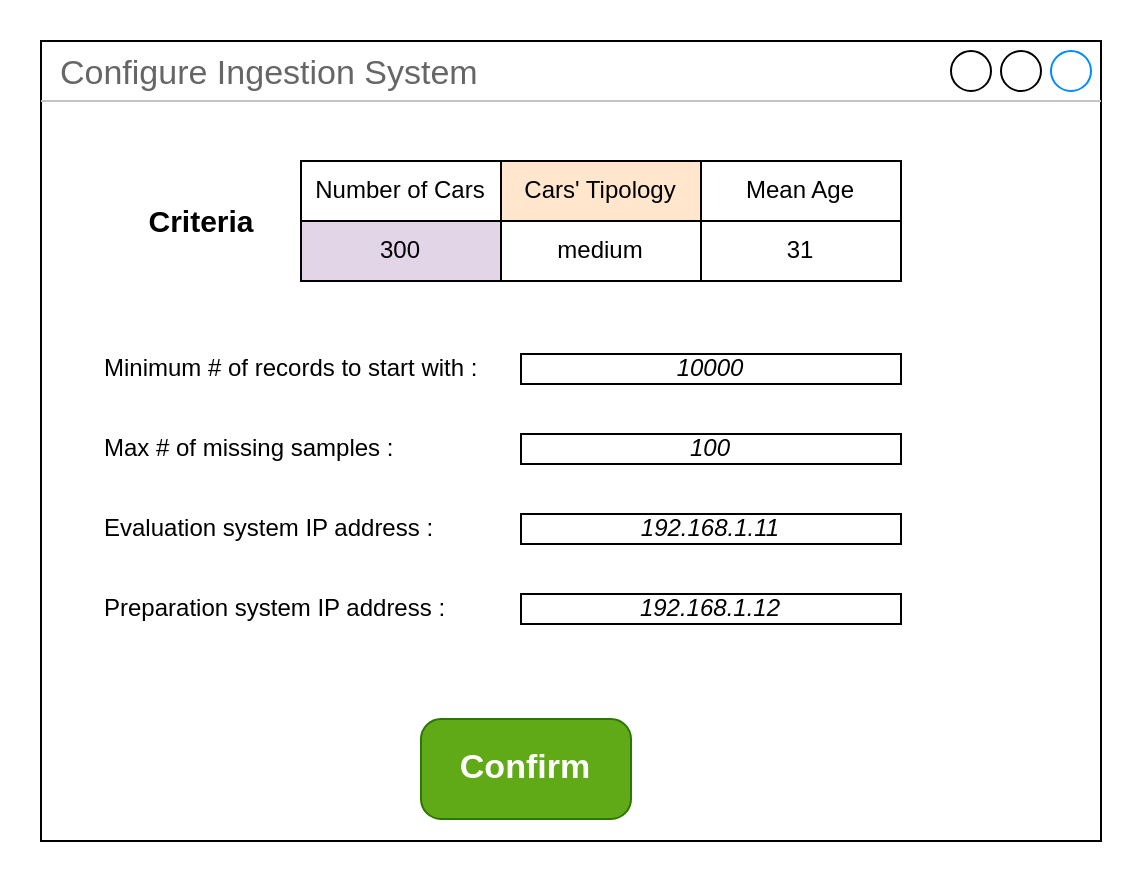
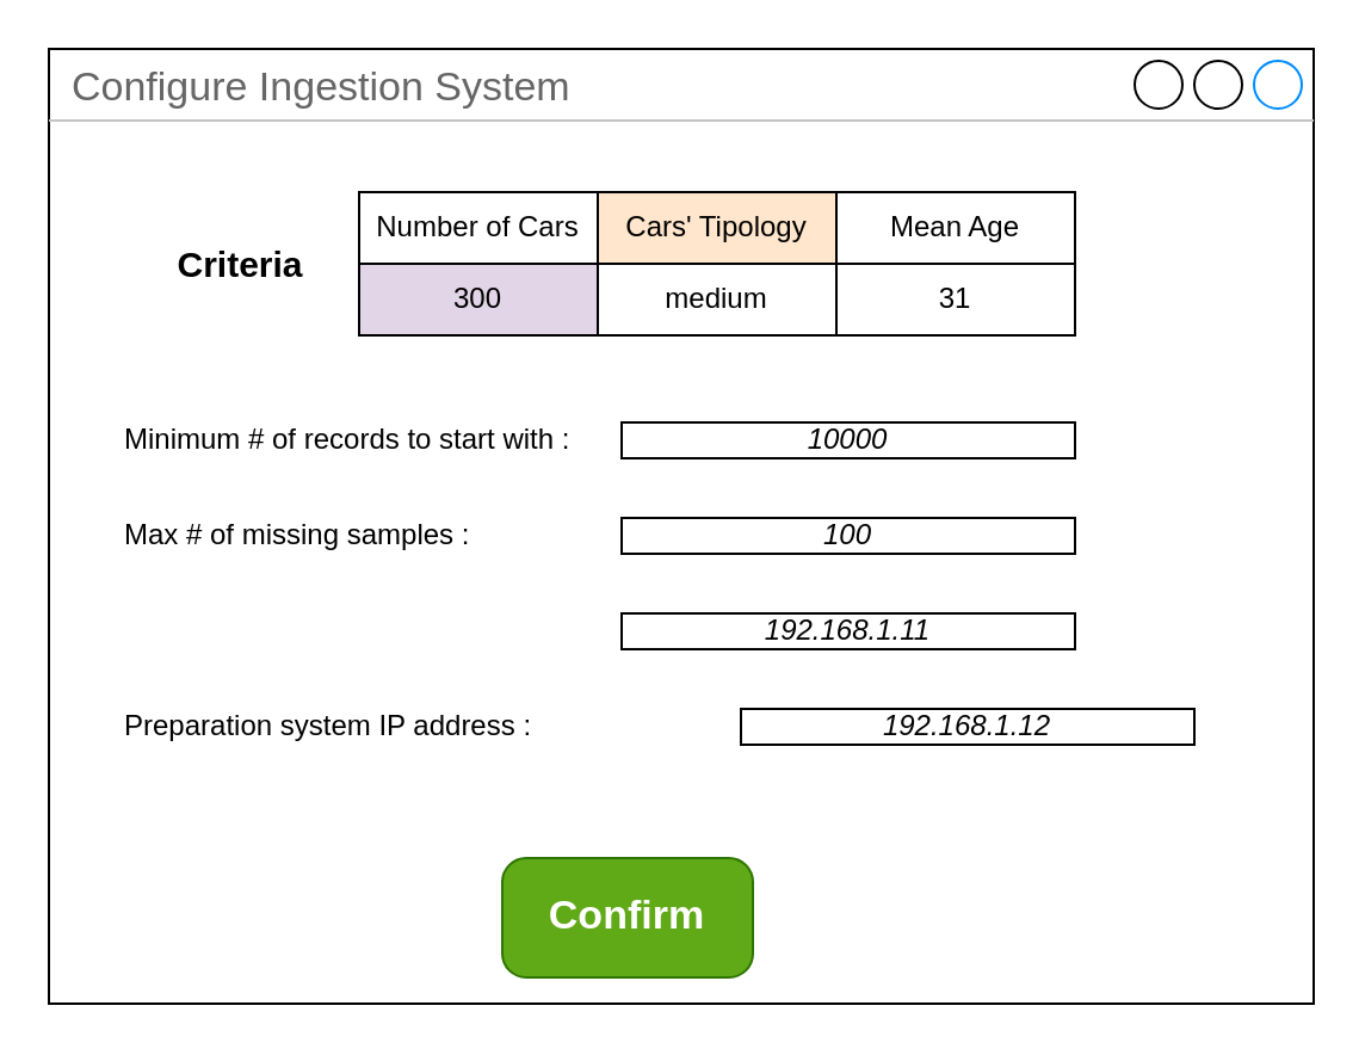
- <mxCell id="8" value="Evaluation system IP address :" style="text;html=1;strokeColor=none;fillColor=none;align=left;verticalAlign=middle;whiteSpace=wrap;rounded=0;" parent="1" vertex="1"><mxGeometry x="50" y="249" width="210" height="30" as="geometry" /></mxCell>
- <mxCell id="11" value="&lt;i style=&quot;border-color: var(--border-color);&quot;&gt;&lt;font style=&quot;border-color: var(--border-color);&quot;&gt;192.168.1.12&lt;/font&gt;&lt;/i&gt;" style="rounded=0;whiteSpace=wrap;html=1;fontColor=#000000;" parent="1" vertex="1"><mxGeometry x="260" y="296.5" width="190" height="15" as="geometry" /></mxCell>
+ <mxCell id="11" value="&lt;i style=&quot;border-color: var(--border-color);&quot;&gt;&lt;font style=&quot;border-color: var(--border-color);&quot;&gt;192.168.1.12&lt;/font&gt;&lt;/i&gt;" style="rounded=0;whiteSpace=wrap;html=1;fontColor=#000000;" parent="1" vertex="1"><mxGeometry x="310" y="296.5" width="190" height="15" as="geometry" /></mxCell>
